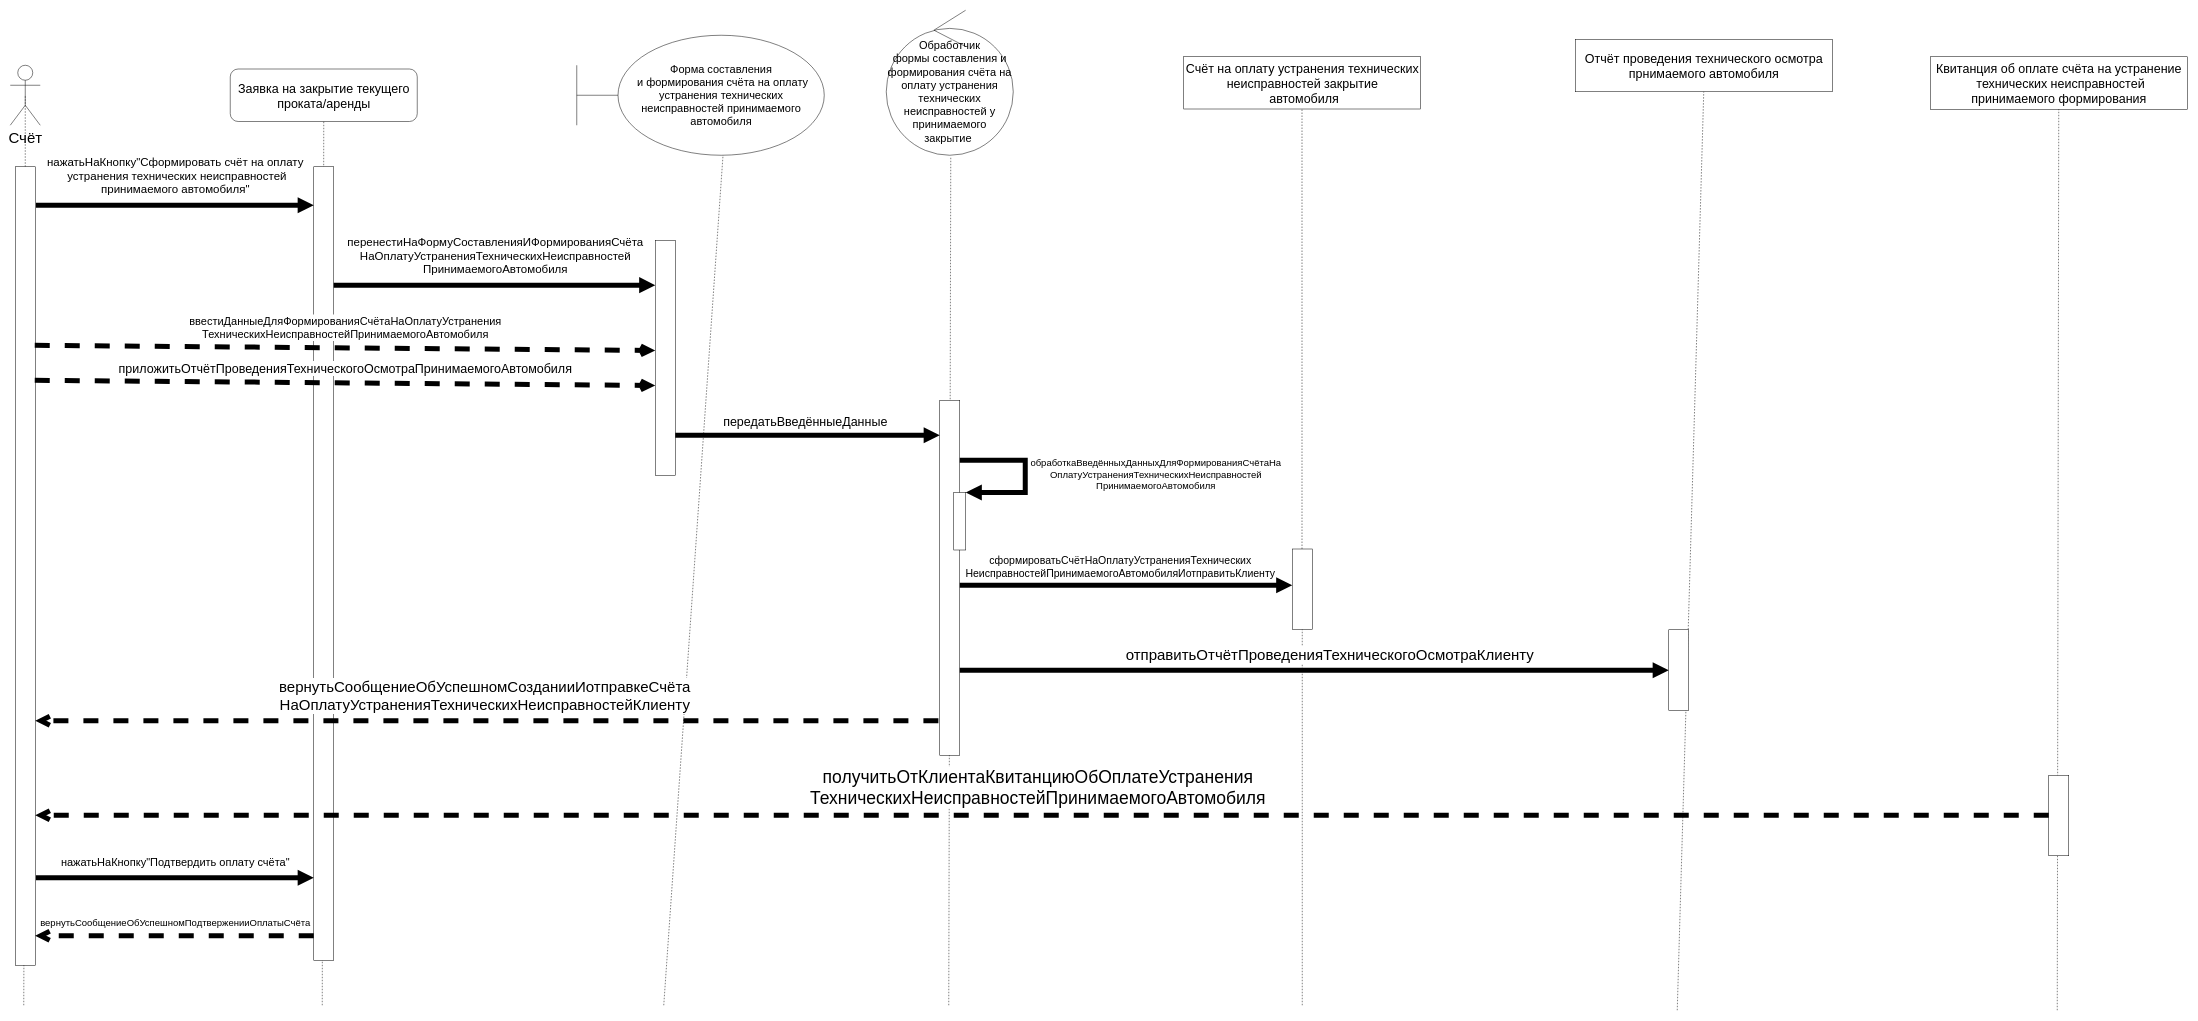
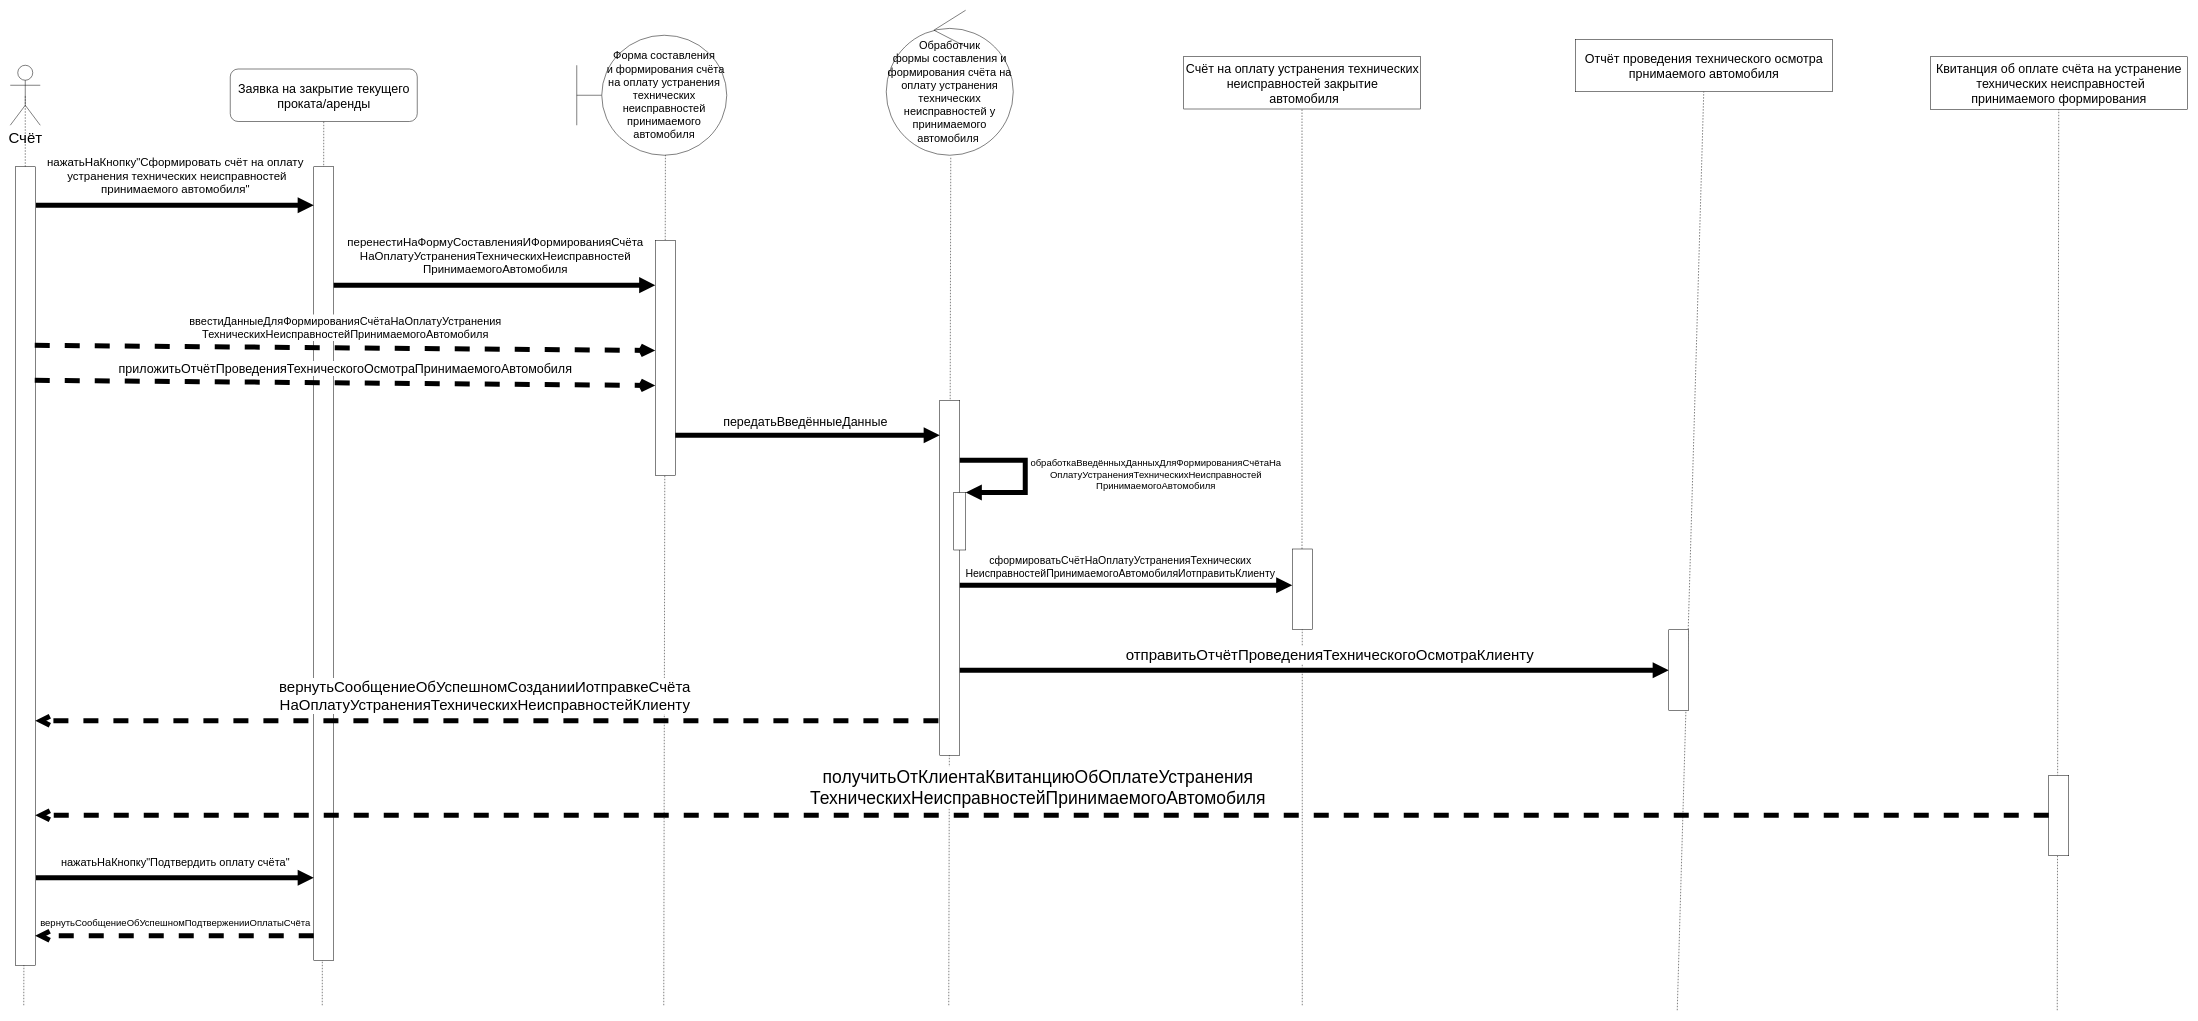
- <mxCell id="6" value="&lt;font style=&quot;font-size: 22px&quot;&gt;Обработчик &lt;br&gt;формы составления и формирования счёта на оплату устранения технических неисправностей у принимаемого &lt;br&gt;закрытие&amp;nbsp;&lt;/font&gt;" style="ellipse;shape=umlControl;whiteSpace=wrap;html=1;" vertex="1" parent="1"><mxGeometry x="1772" y="20" width="254" height="290" as="geometry" /></mxCell>
+ <mxCell id="6" value="&lt;font style=&quot;font-size: 22px&quot;&gt;Обработчик &lt;br&gt;формы составления и формирования счёта на оплату устранения технических неисправностей у принимаемого &lt;br&gt;автомобиля&amp;nbsp;&lt;/font&gt;" style="ellipse;shape=umlControl;whiteSpace=wrap;html=1;" vertex="1" parent="1"><mxGeometry x="1772" y="20" width="254" height="290" as="geometry" /></mxCell>
- <mxCell id="5" value="&lt;font style=&quot;font-size: 22px&quot;&gt;Форма составления&lt;br&gt;&amp;nbsp;и формирования счёта на оплату устранения технических неисправностей принимаемого автомобиля&lt;/font&gt;" style="shape=umlBoundary;whiteSpace=wrap;html=1;" vertex="1" parent="1"><mxGeometry x="1153" y="70" width="495" height="240" as="geometry" /></mxCell>
+ <mxCell id="5" value="&lt;font style=&quot;font-size: 22px&quot;&gt;Форма составления&lt;br&gt;&amp;nbsp;и формирования счёта на оплату устранения технических неисправностей принимаемого автомобиля&lt;/font&gt;" style="shape=umlBoundary;whiteSpace=wrap;html=1;" vertex="1" parent="1"><mxGeometry x="1153" y="70" width="300" height="240" as="geometry" /></mxCell>
